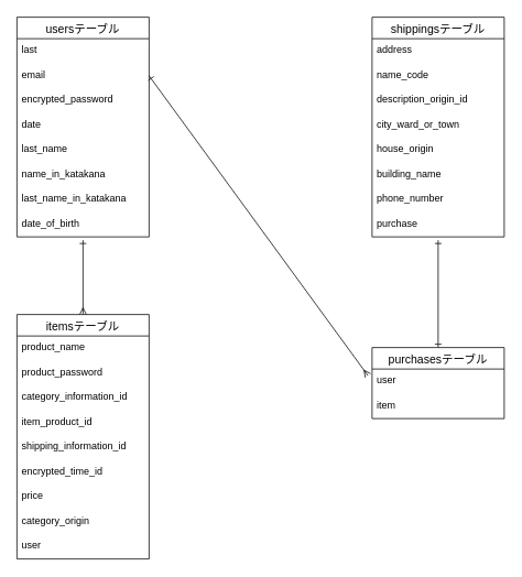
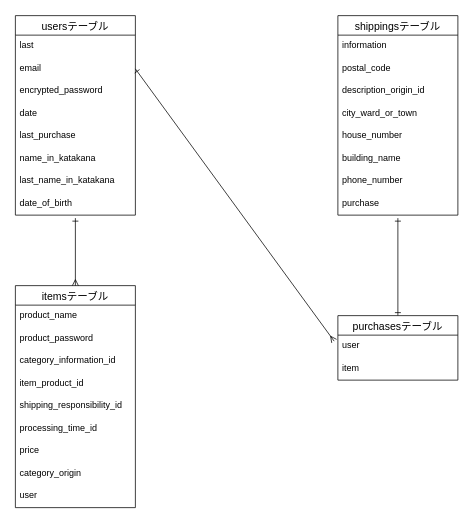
- <mxCell id="22" value="address" style="text;strokeColor=none;fillColor=none;spacingLeft=4;spacingRight=4;overflow=hidden;rotatable=0;points=[[0,0.5],[1,0.5]];portConstraint=eastwest;fontSize=12;" vertex="1" parent="21"><mxGeometry y="26" width="160" height="30" as="geometry" /></mxCell>
+ <mxCell id="22" value="information" style="text;strokeColor=none;fillColor=none;spacingLeft=4;spacingRight=4;overflow=hidden;rotatable=0;points=[[0,0.5],[1,0.5]];portConstraint=eastwest;fontSize=12;" vertex="1" parent="21"><mxGeometry y="26" width="160" height="30" as="geometry" /></mxCell>
- <mxCell id="23" value="name_code" style="text;strokeColor=none;fillColor=none;spacingLeft=4;spacingRight=4;overflow=hidden;rotatable=0;points=[[0,0.5],[1,0.5]];portConstraint=eastwest;fontSize=12;" vertex="1" parent="21"><mxGeometry y="56" width="160" height="30" as="geometry" /></mxCell>
+ <mxCell id="23" value="postal_code" style="text;strokeColor=none;fillColor=none;spacingLeft=4;spacingRight=4;overflow=hidden;rotatable=0;points=[[0,0.5],[1,0.5]];portConstraint=eastwest;fontSize=12;" vertex="1" parent="21"><mxGeometry y="56" width="160" height="30" as="geometry" /></mxCell>
- <mxCell id="7" value="last_name" style="text;strokeColor=none;fillColor=none;spacingLeft=4;spacingRight=4;overflow=hidden;rotatable=0;points=[[0,0.5],[1,0.5]];portConstraint=eastwest;fontSize=12;" vertex="1" parent="2"><mxGeometry y="146" width="160" height="30" as="geometry" /></mxCell>
+ <mxCell id="7" value="last_purchase" style="text;strokeColor=none;fillColor=none;spacingLeft=4;spacingRight=4;overflow=hidden;rotatable=0;points=[[0,0.5],[1,0.5]];portConstraint=eastwest;fontSize=12;" vertex="1" parent="2"><mxGeometry y="146" width="160" height="30" as="geometry" /></mxCell>
- <mxCell id="26" value="house_origin" style="text;strokeColor=none;fillColor=none;spacingLeft=4;spacingRight=4;overflow=hidden;rotatable=0;points=[[0,0.5],[1,0.5]];portConstraint=eastwest;fontSize=12;" vertex="1" parent="21"><mxGeometry y="146" width="160" height="30" as="geometry" /></mxCell>
+ <mxCell id="26" value="house_number" style="text;strokeColor=none;fillColor=none;spacingLeft=4;spacingRight=4;overflow=hidden;rotatable=0;points=[[0,0.5],[1,0.5]];portConstraint=eastwest;fontSize=12;" vertex="1" parent="21"><mxGeometry y="146" width="160" height="30" as="geometry" /></mxCell>
- <mxCell id="16" value="shipping_information_id&#10;" style="text;strokeColor=none;fillColor=none;spacingLeft=4;spacingRight=4;overflow=hidden;rotatable=0;points=[[0,0.5],[1,0.5]];portConstraint=eastwest;fontSize=12;" vertex="1" parent="11"><mxGeometry y="146" width="160" height="30" as="geometry" /></mxCell>
+ <mxCell id="16" value="shipping_responsibility_id&#10;" style="text;strokeColor=none;fillColor=none;spacingLeft=4;spacingRight=4;overflow=hidden;rotatable=0;points=[[0,0.5],[1,0.5]];portConstraint=eastwest;fontSize=12;" vertex="1" parent="11"><mxGeometry y="146" width="160" height="30" as="geometry" /></mxCell>
- <mxCell id="17" value="encrypted_time_id" style="text;strokeColor=none;fillColor=none;spacingLeft=4;spacingRight=4;overflow=hidden;rotatable=0;points=[[0,0.5],[1,0.5]];portConstraint=eastwest;fontSize=12;" vertex="1" parent="11"><mxGeometry y="176" width="160" height="30" as="geometry" /></mxCell>
+ <mxCell id="17" value="processing_time_id" style="text;strokeColor=none;fillColor=none;spacingLeft=4;spacingRight=4;overflow=hidden;rotatable=0;points=[[0,0.5],[1,0.5]];portConstraint=eastwest;fontSize=12;" vertex="1" parent="11"><mxGeometry y="176" width="160" height="30" as="geometry" /></mxCell>
